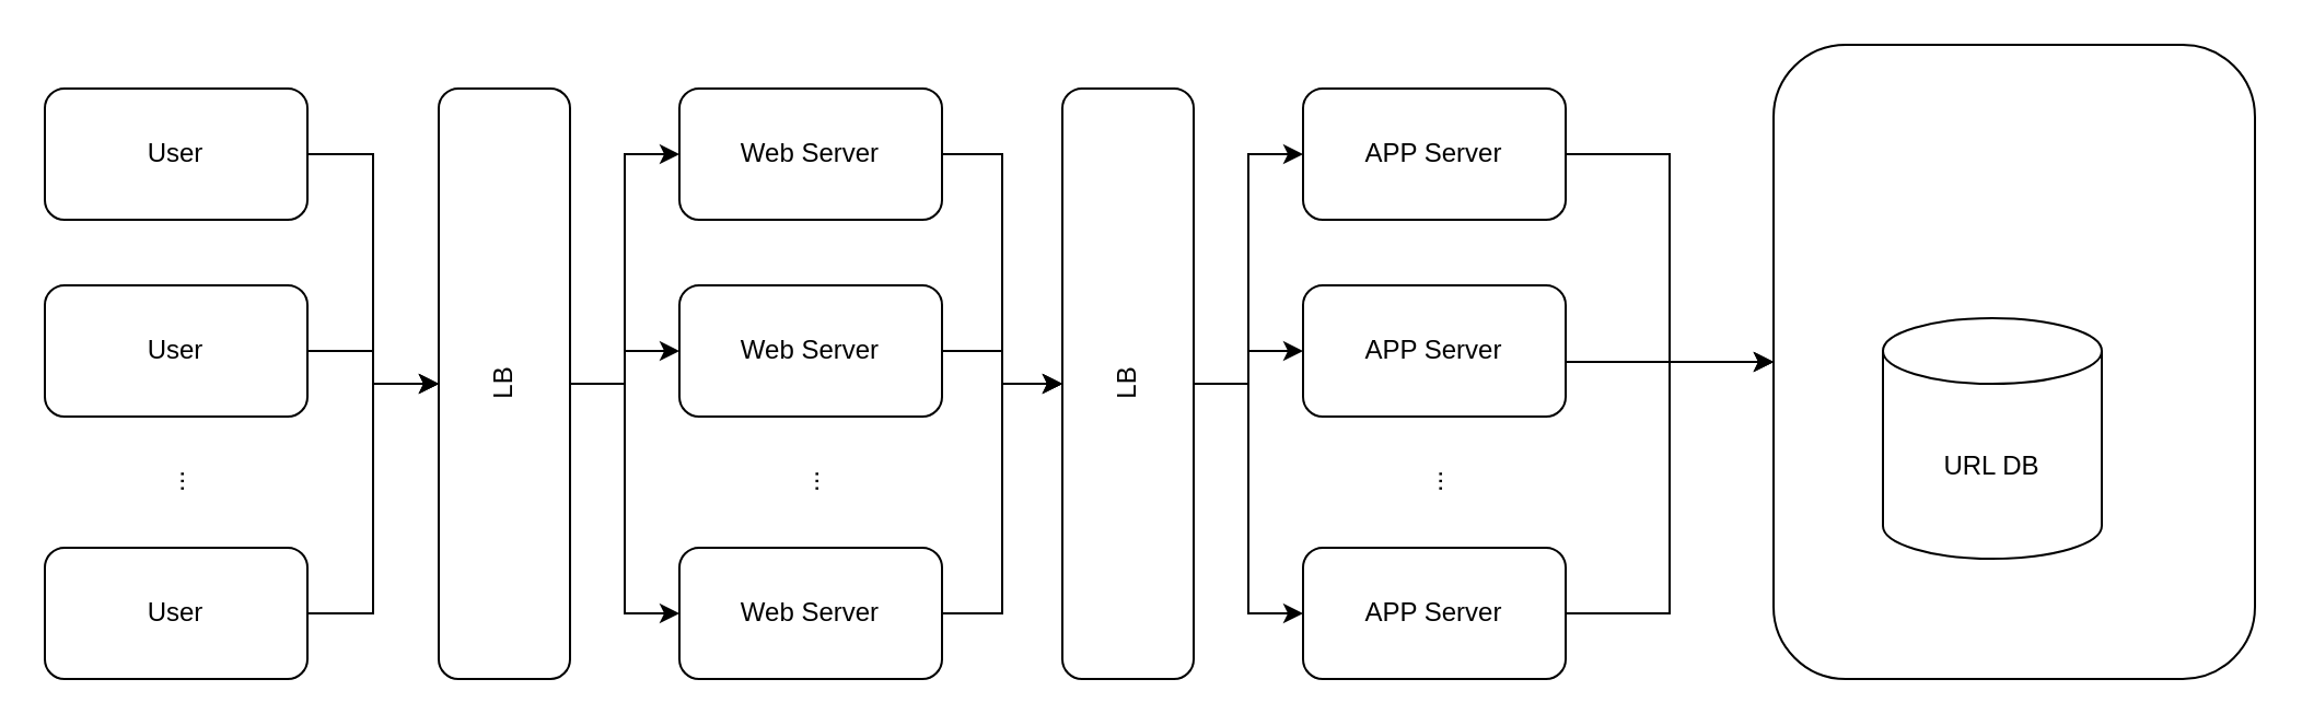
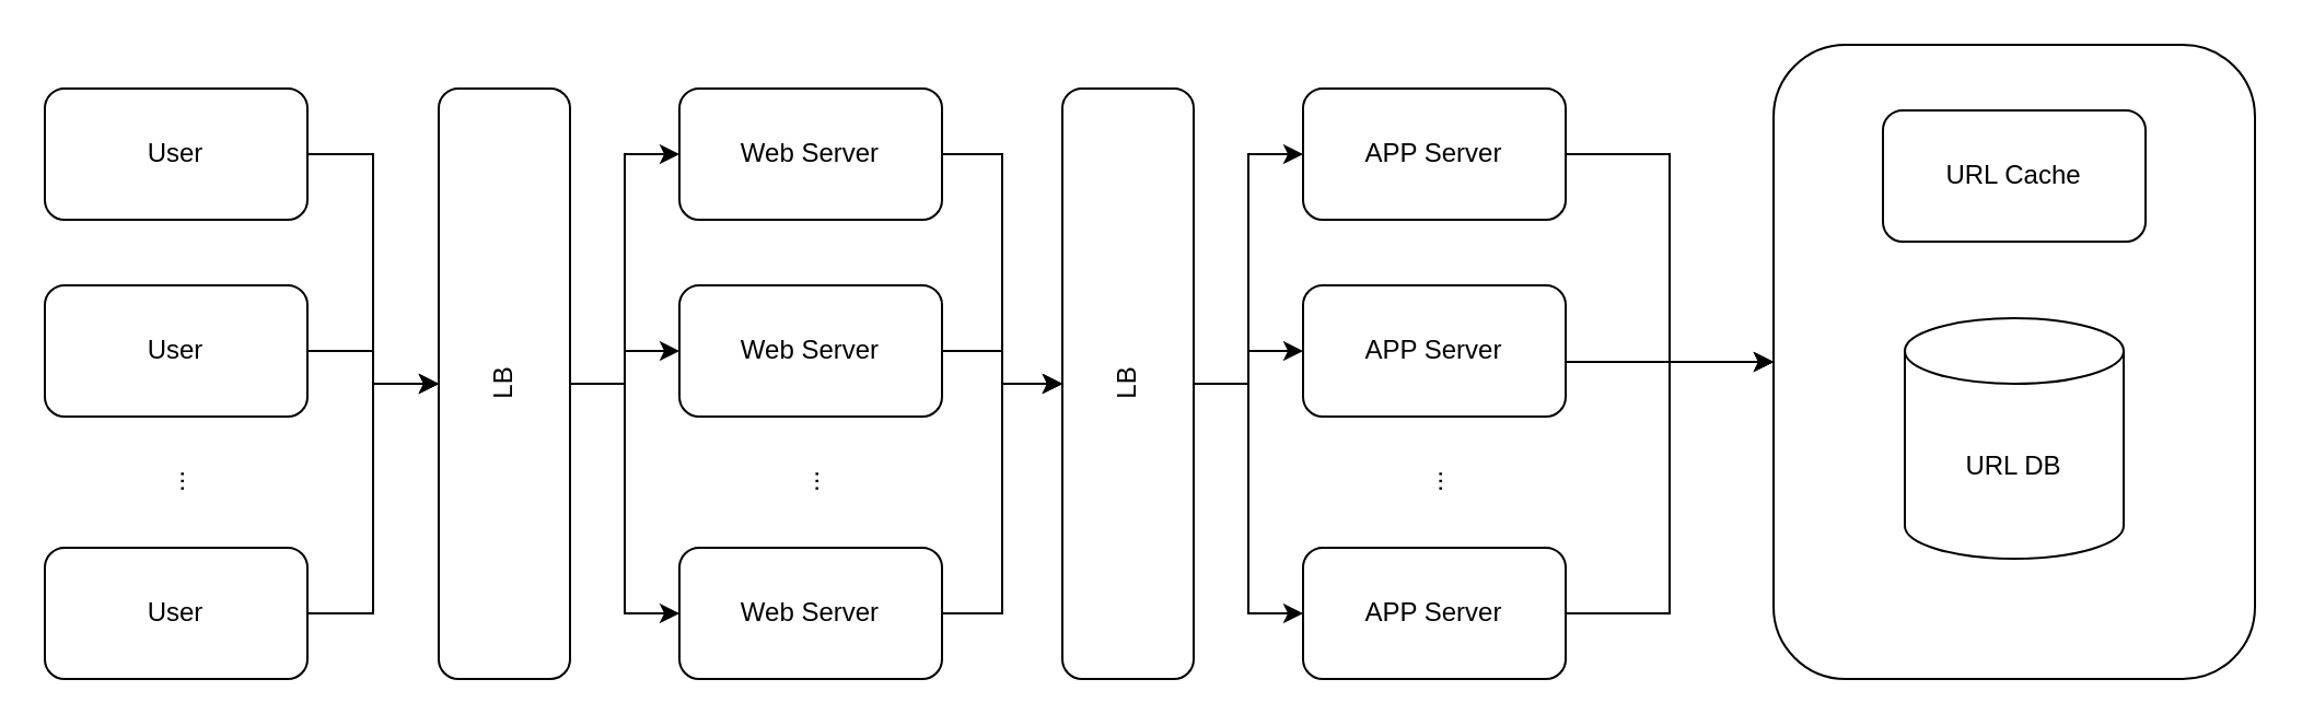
+ <mxCell id="32" value="URL Cache" style="rounded=1;whiteSpace=wrap;html=1;" vertex="1" parent="1"><mxGeometry x="860" y="50" width="120" height="60" as="geometry" /></mxCell>
- <mxCell id="33" value="URL DB" style="shape=cylinder3;whiteSpace=wrap;html=1;boundedLbl=1;backgroundOutline=1;size=15;" vertex="1" parent="1"><mxGeometry x="860" y="145" width="100" height="110" as="geometry" /></mxCell>
+ <mxCell id="33" value="URL DB" style="shape=cylinder3;whiteSpace=wrap;html=1;boundedLbl=1;backgroundOutline=1;size=15;" vertex="1" parent="1"><mxGeometry x="870" y="145" width="100" height="110" as="geometry" /></mxCell>
